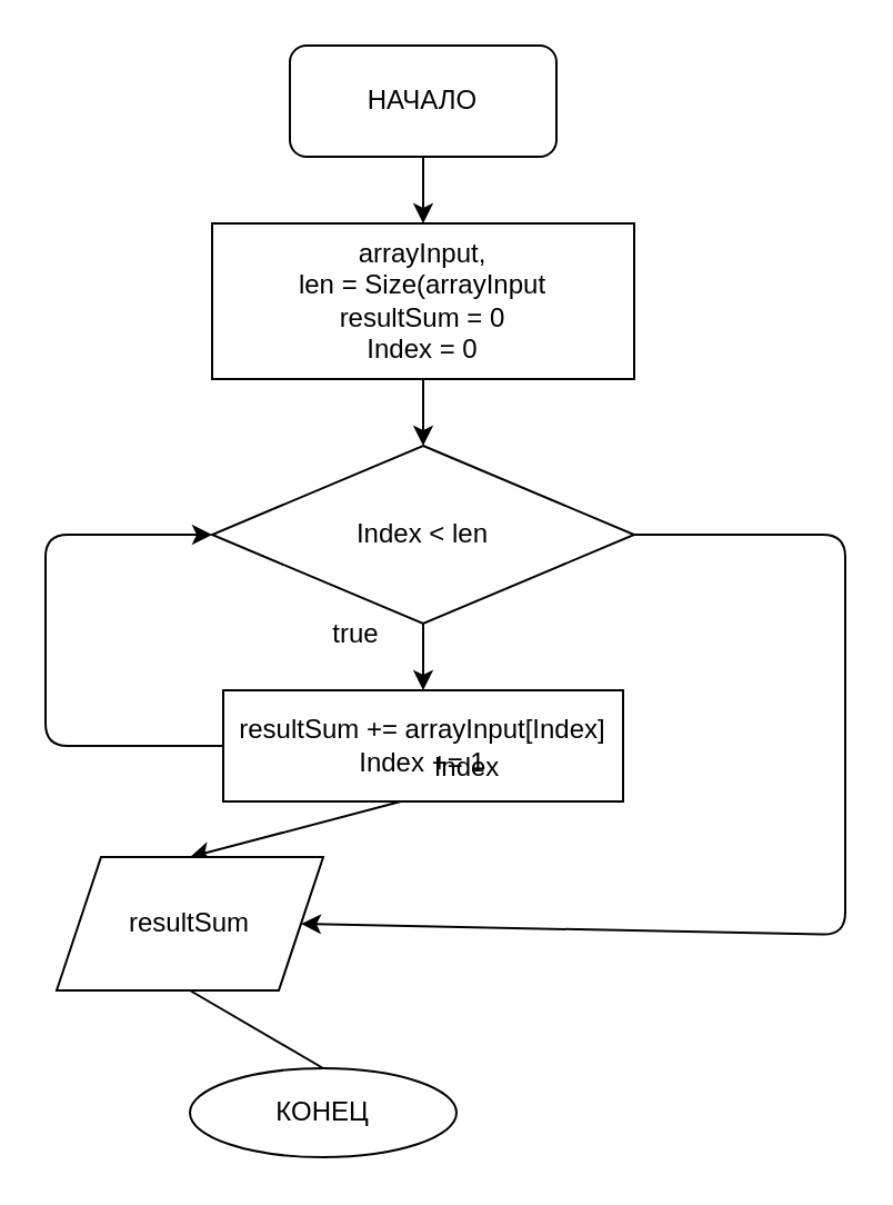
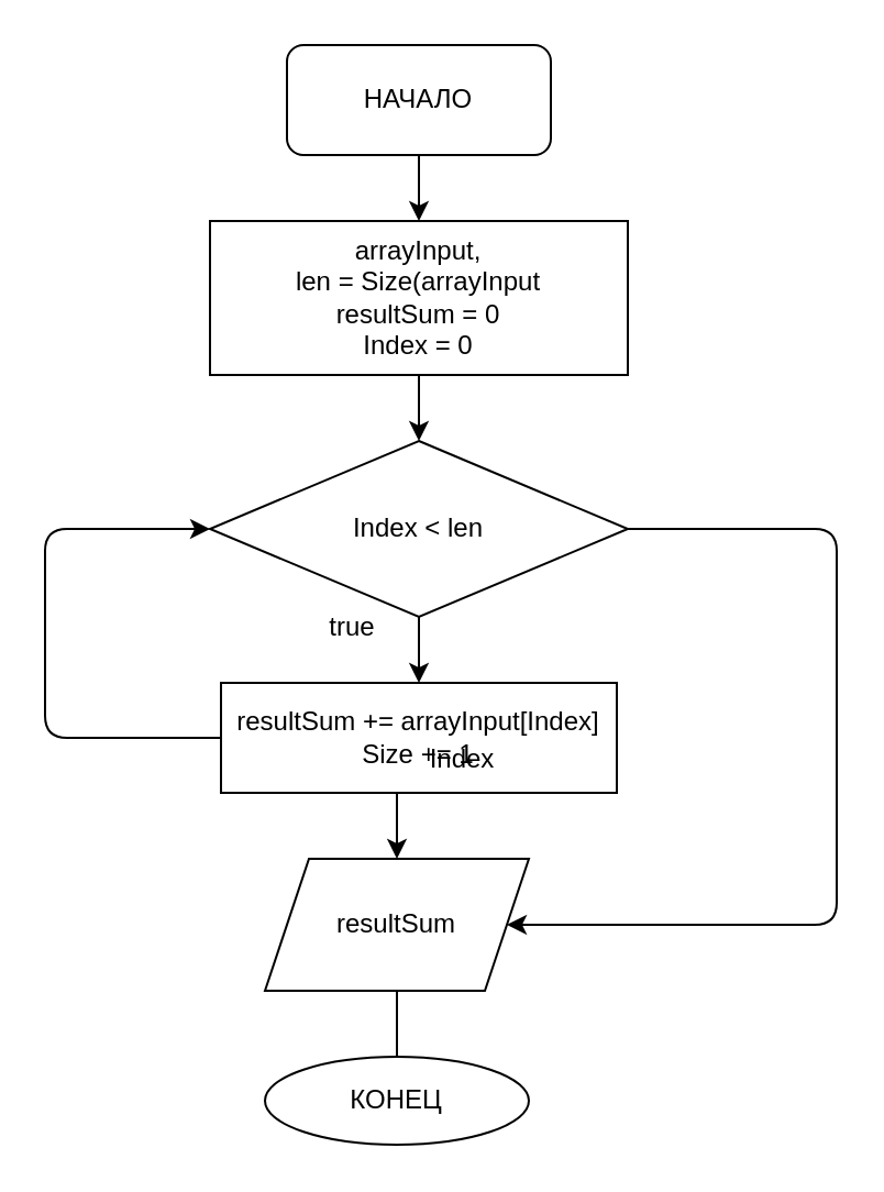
- <mxCell id="10" value="resultSum += arrayInput[Index]&lt;br&gt;Index += 1" style="rounded=0;whiteSpace=wrap;html=1;" vertex="1" parent="1"><mxGeometry x="100" y="310" width="180" height="50" as="geometry" /></mxCell>
+ <mxCell id="10" value="resultSum += arrayInput[Index]&lt;br&gt;Size += 1" style="rounded=0;whiteSpace=wrap;html=1;" vertex="1" parent="1"><mxGeometry x="100" y="310" width="180" height="50" as="geometry" /></mxCell>
- <mxCell id="15" value="resultSum" style="shape=parallelogram;perimeter=parallelogramPerimeter;whiteSpace=wrap;html=1;fixedSize=1;" vertex="1" parent="1"><mxGeometry x="25" y="385" width="120" height="60" as="geometry" /></mxCell>
+ <mxCell id="15" value="resultSum" style="shape=parallelogram;perimeter=parallelogramPerimeter;whiteSpace=wrap;html=1;fixedSize=1;" vertex="1" parent="1"><mxGeometry x="120" y="390" width="120" height="60" as="geometry" /></mxCell>
- <mxCell id="16" value="КОНЕЦ" style="ellipse;whiteSpace=wrap;html=1;" vertex="1" parent="1"><mxGeometry x="85" y="480" width="120" height="40" as="geometry" /></mxCell>
+ <mxCell id="16" value="КОНЕЦ" style="ellipse;whiteSpace=wrap;html=1;" vertex="1" parent="1"><mxGeometry x="120" y="480" width="120" height="40" as="geometry" /></mxCell>
